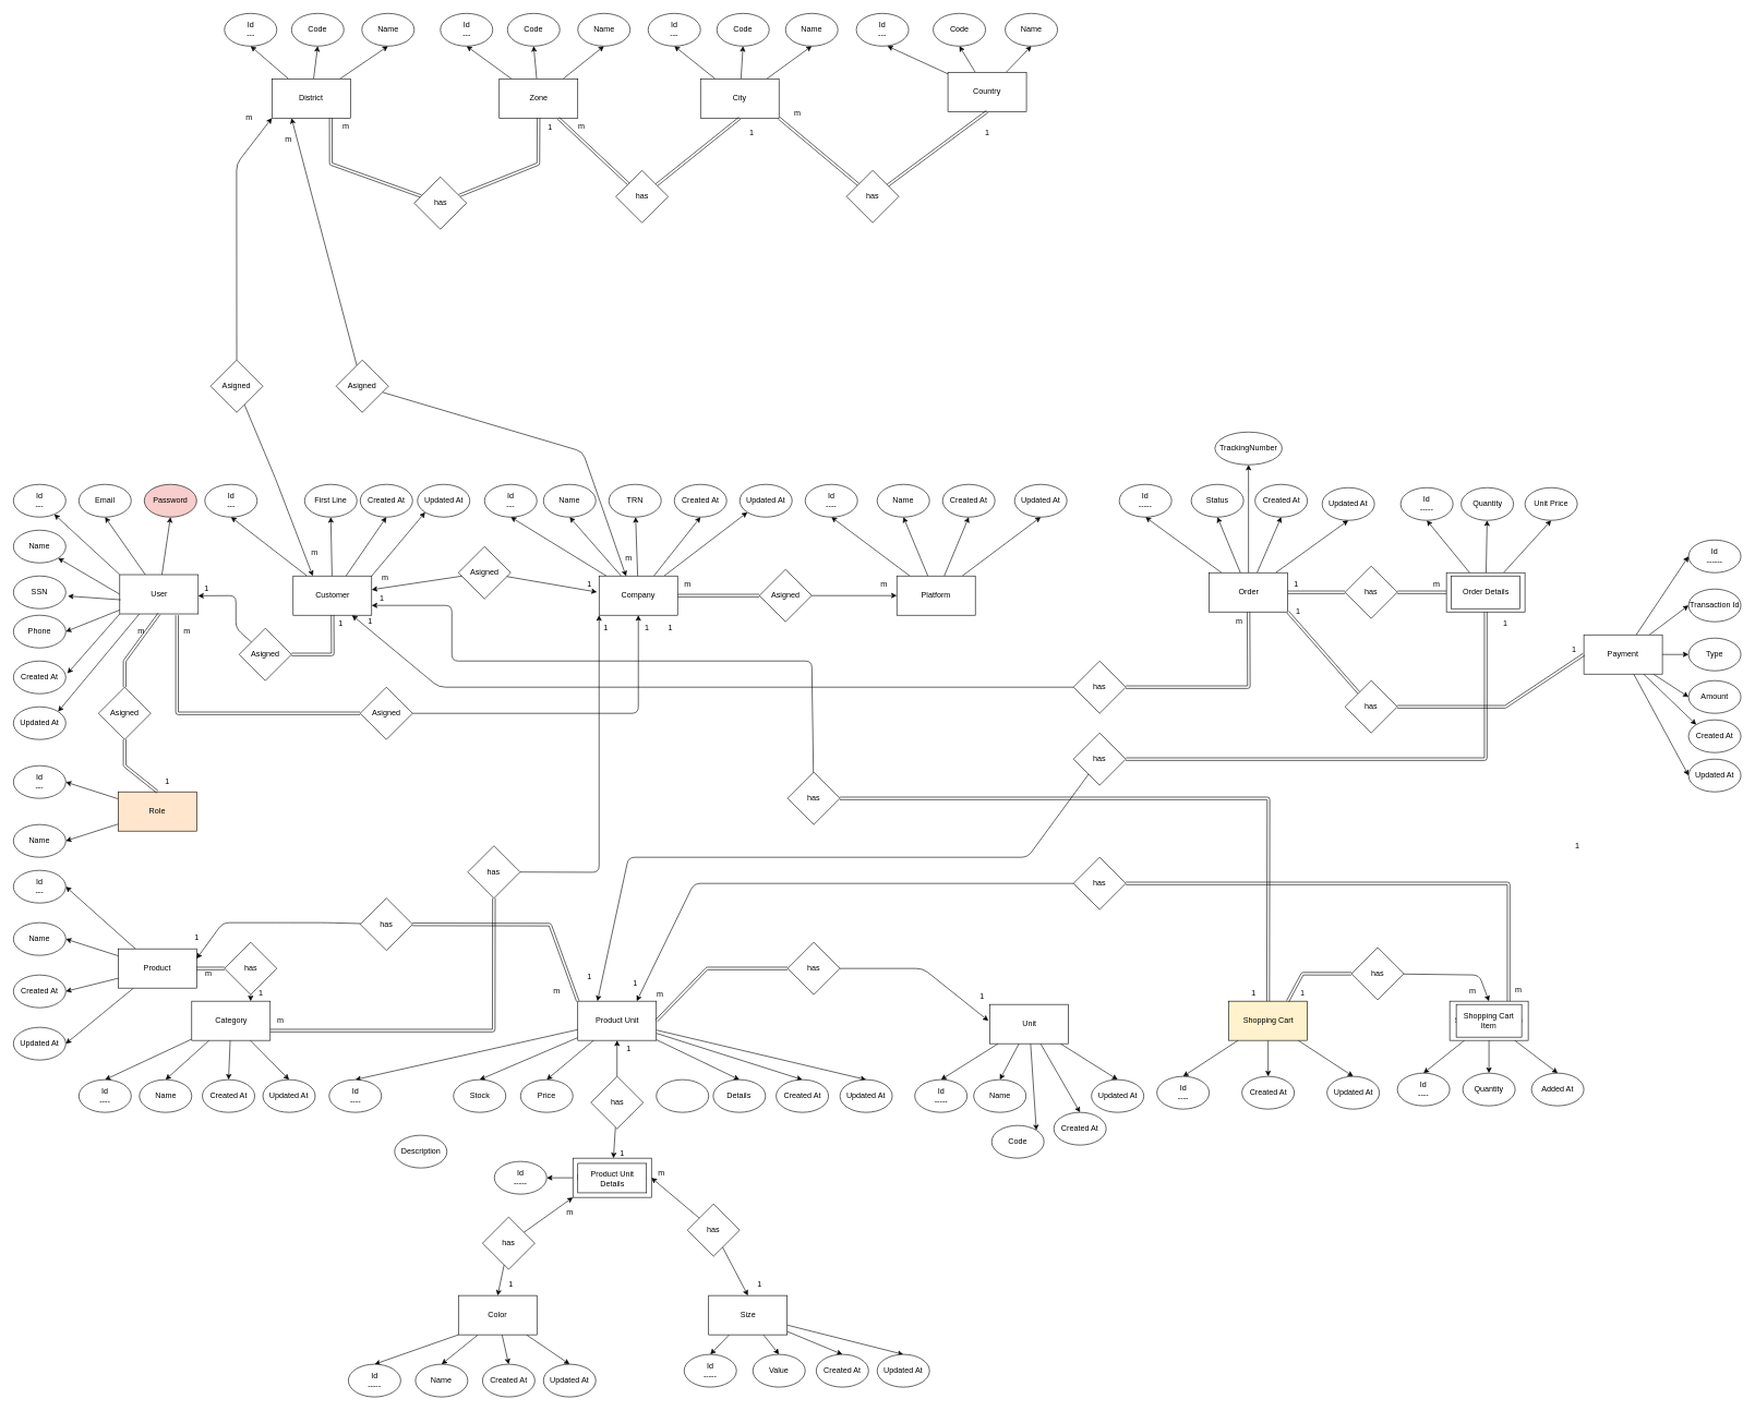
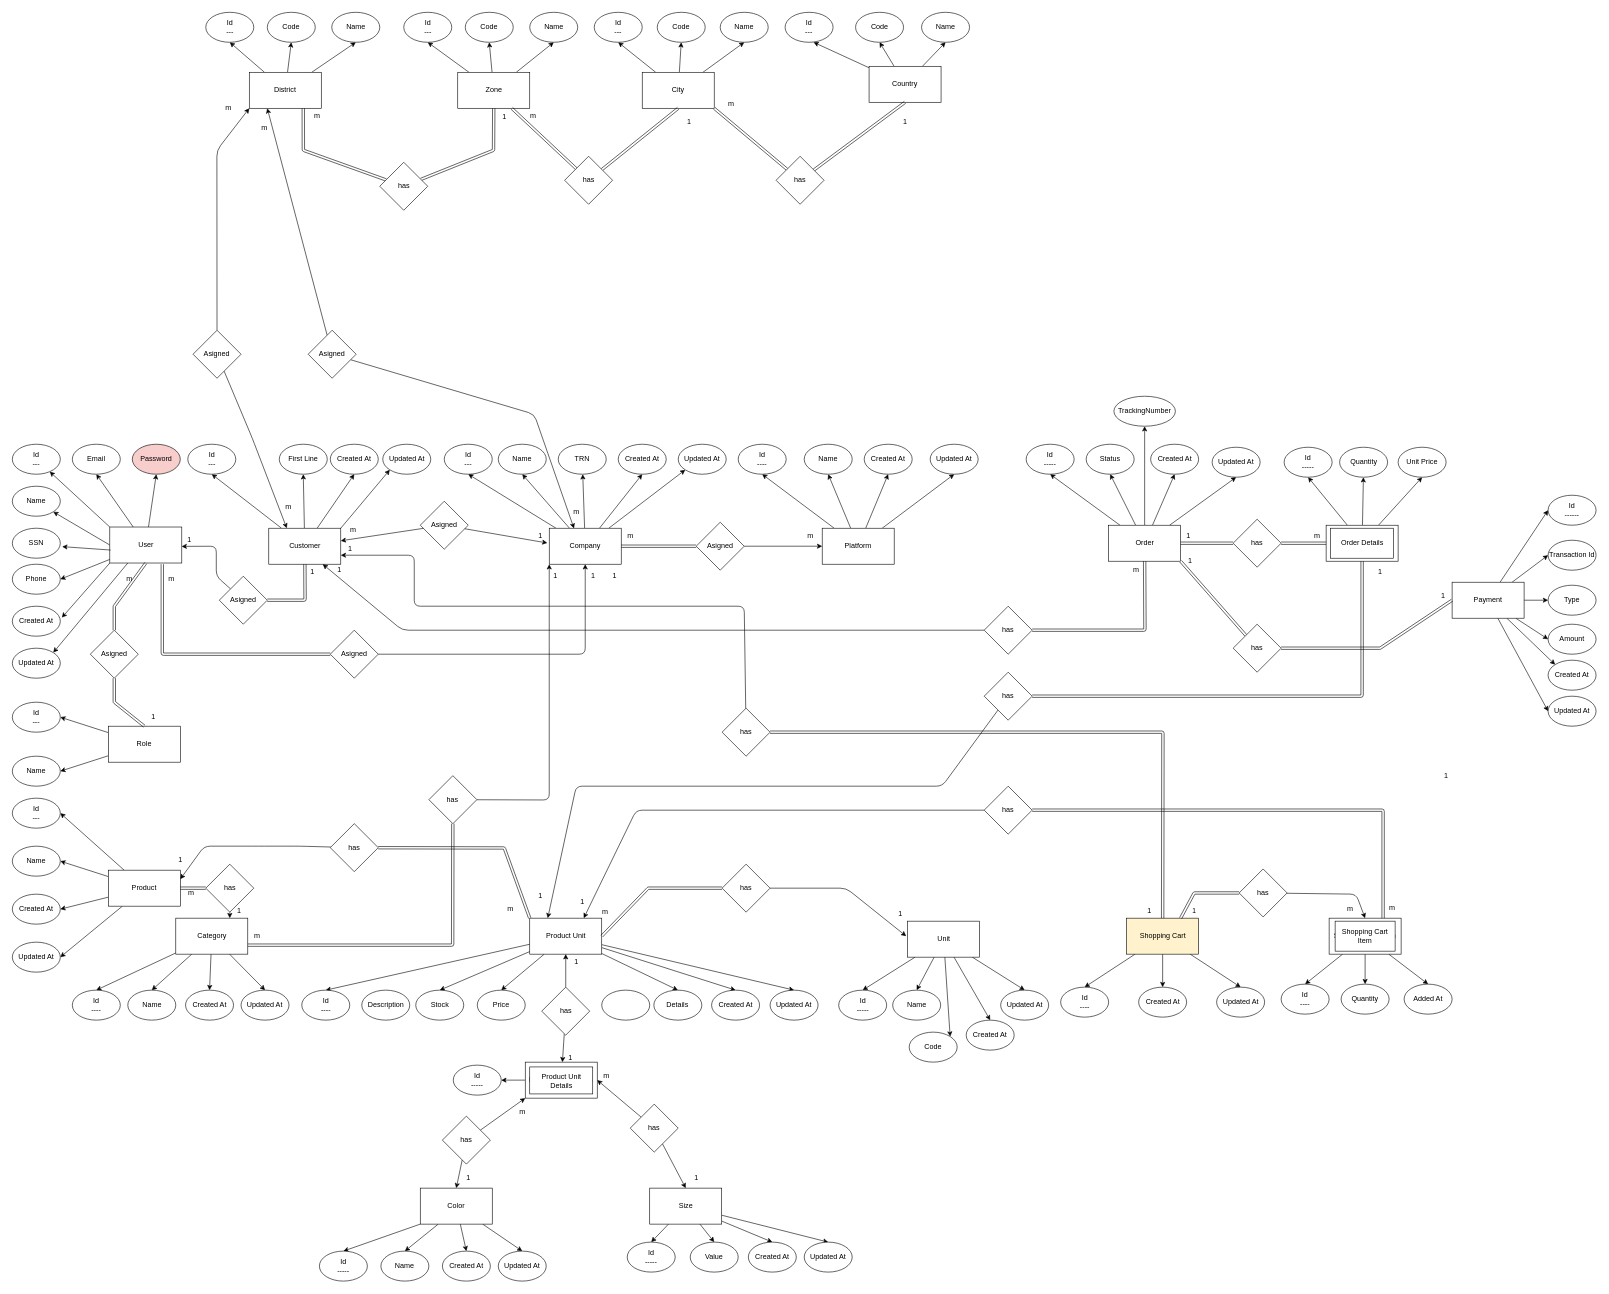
- <mxCell id="124" value="Status" style="ellipse;whiteSpace=wrap;html=1;" parent="1" vertex="1"><mxGeometry x="1820" y="740" width="80" height="50" as="geometry" /></mxCell>
+ <mxCell id="124" value="Status" style="ellipse;whiteSpace=wrap;html=1;" parent="1" vertex="1"><mxGeometry x="1810" y="740" width="80" height="50" as="geometry" /></mxCell>
- <mxCell id="40" value="Role" style="rounded=0;whiteSpace=wrap;html=1;fillColor=#ffe6cc;" parent="1" vertex="1"><mxGeometry x="180" y="1210" width="120" height="60" as="geometry" /></mxCell>
+ <mxCell id="40" value="Role" style="rounded=0;whiteSpace=wrap;html=1;" parent="1" vertex="1"><mxGeometry x="180" y="1210" width="120" height="60" as="geometry" /></mxCell>
- <mxCell id="71" value="Description" style="ellipse;whiteSpace=wrap;html=1;" parent="1" vertex="1"><mxGeometry x="602.5" y="1735" width="80" height="50" as="geometry" /></mxCell>
+ <mxCell id="71" value="Description" style="ellipse;whiteSpace=wrap;html=1;" parent="1" vertex="1"><mxGeometry x="602.5" y="1650" width="80" height="50" as="geometry" /></mxCell>
